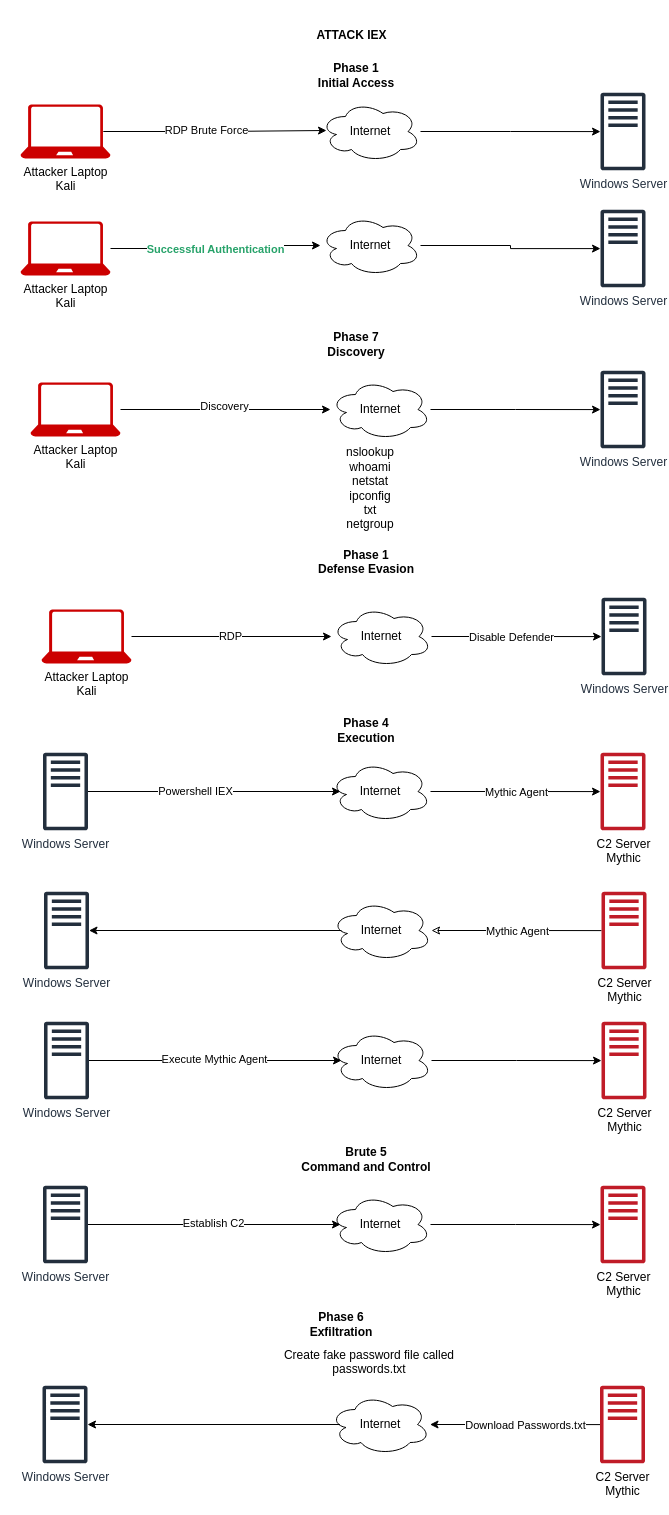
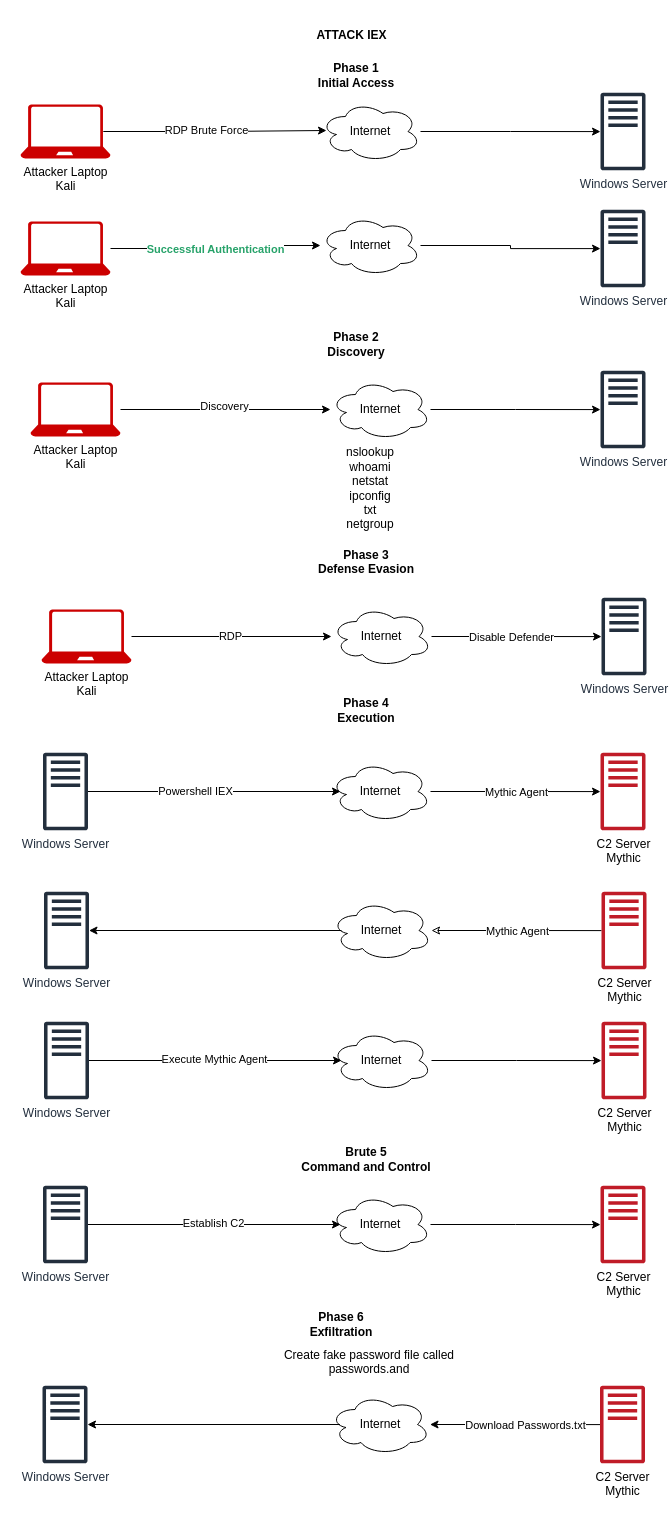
- <mxCell id="15" value="&lt;div&gt;&lt;b&gt;Phase 7&lt;/b&gt;&lt;/div&gt;&lt;div&gt;&lt;b&gt;Discovery&lt;/b&gt;&lt;/div&gt;" style="text;html=1;align=center;verticalAlign=middle;whiteSpace=wrap;rounded=0;" vertex="1" parent="1"><mxGeometry x="316" y="329" width="80" height="30" as="geometry" /></mxCell>
+ <mxCell id="15" value="&lt;div&gt;&lt;b&gt;Phase 2&lt;/b&gt;&lt;/div&gt;&lt;div&gt;&lt;b&gt;Discovery&lt;/b&gt;&lt;/div&gt;" style="text;html=1;align=center;verticalAlign=middle;whiteSpace=wrap;rounded=0;" vertex="1" parent="1"><mxGeometry x="316" y="329" width="80" height="30" as="geometry" /></mxCell>
- <mxCell id="23" value="&lt;div&gt;&lt;b&gt;Phase 1&lt;/b&gt;&lt;/div&gt;&lt;div&gt;&lt;b&gt;Defense Evasion&lt;/b&gt;&lt;/div&gt;&lt;div&gt;&lt;b&gt;&lt;br&gt;&lt;/b&gt;&lt;/div&gt;" style="text;html=1;align=center;verticalAlign=middle;whiteSpace=wrap;rounded=0;" vertex="1" parent="1"><mxGeometry x="316" y="554" width="100" height="30" as="geometry" /></mxCell>
+ <mxCell id="23" value="&lt;div&gt;&lt;b&gt;Phase 3&lt;/b&gt;&lt;/div&gt;&lt;div&gt;&lt;b&gt;Defense Evasion&lt;/b&gt;&lt;/div&gt;&lt;div&gt;&lt;b&gt;&lt;br&gt;&lt;/b&gt;&lt;/div&gt;" style="text;html=1;align=center;verticalAlign=middle;whiteSpace=wrap;rounded=0;" vertex="1" parent="1"><mxGeometry x="316" y="554" width="100" height="30" as="geometry" /></mxCell>
- <mxCell id="31" value="&lt;div&gt;&lt;b&gt;Phase 4&lt;/b&gt;&lt;/div&gt;&lt;div&gt;&lt;b&gt;Execution&lt;/b&gt;&lt;/div&gt;" style="text;html=1;align=center;verticalAlign=middle;whiteSpace=wrap;rounded=0;" vertex="1" parent="1"><mxGeometry x="316" y="715" width="100" height="30" as="geometry" /></mxCell>
+ <mxCell id="31" value="&lt;div&gt;&lt;b&gt;Phase 4&lt;/b&gt;&lt;/div&gt;&lt;div&gt;&lt;b&gt;Execution&lt;/b&gt;&lt;/div&gt;" style="text;html=1;align=center;verticalAlign=middle;whiteSpace=wrap;rounded=0;" vertex="1" parent="1"><mxGeometry x="316" y="695" width="100" height="30" as="geometry" /></mxCell>
- <mxCell id="65" value="&lt;div&gt;Create fake password file called passwords.txt&lt;/div&gt;&lt;div&gt;&lt;br&gt;&lt;/div&gt;" style="text;html=1;align=center;verticalAlign=middle;whiteSpace=wrap;rounded=0;" vertex="1" parent="1"><mxGeometry x="279" y="1354" width="180" height="30" as="geometry" /></mxCell>
+ <mxCell id="65" value="&lt;div&gt;Create fake password file called passwords.and&lt;/div&gt;&lt;div&gt;&lt;br&gt;&lt;/div&gt;" style="text;html=1;align=center;verticalAlign=middle;whiteSpace=wrap;rounded=0;" vertex="1" parent="1"><mxGeometry x="279" y="1354" width="180" height="30" as="geometry" /></mxCell>
